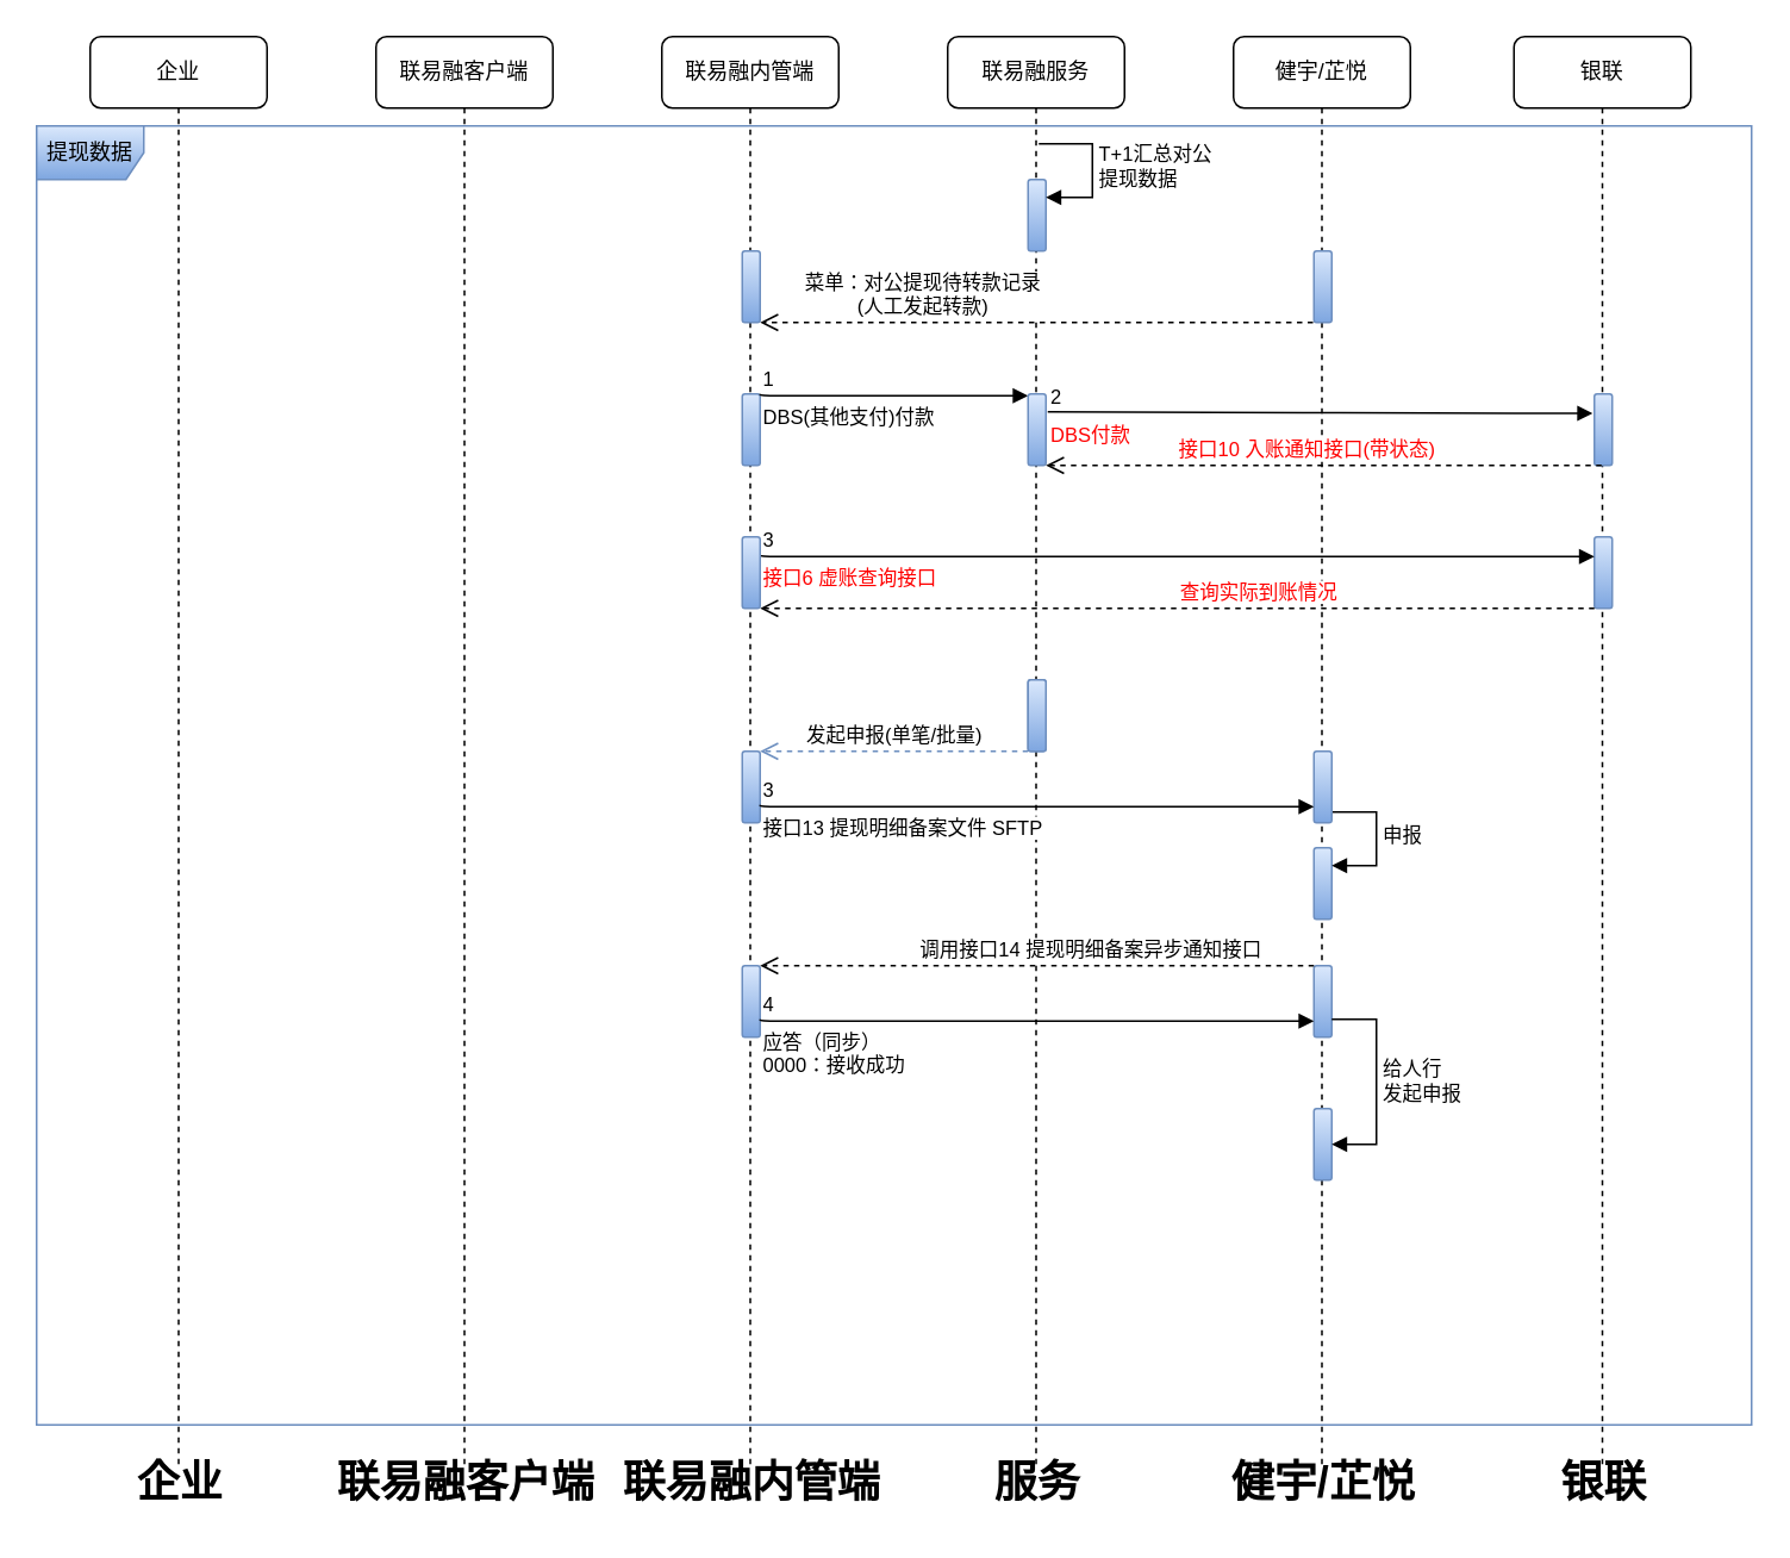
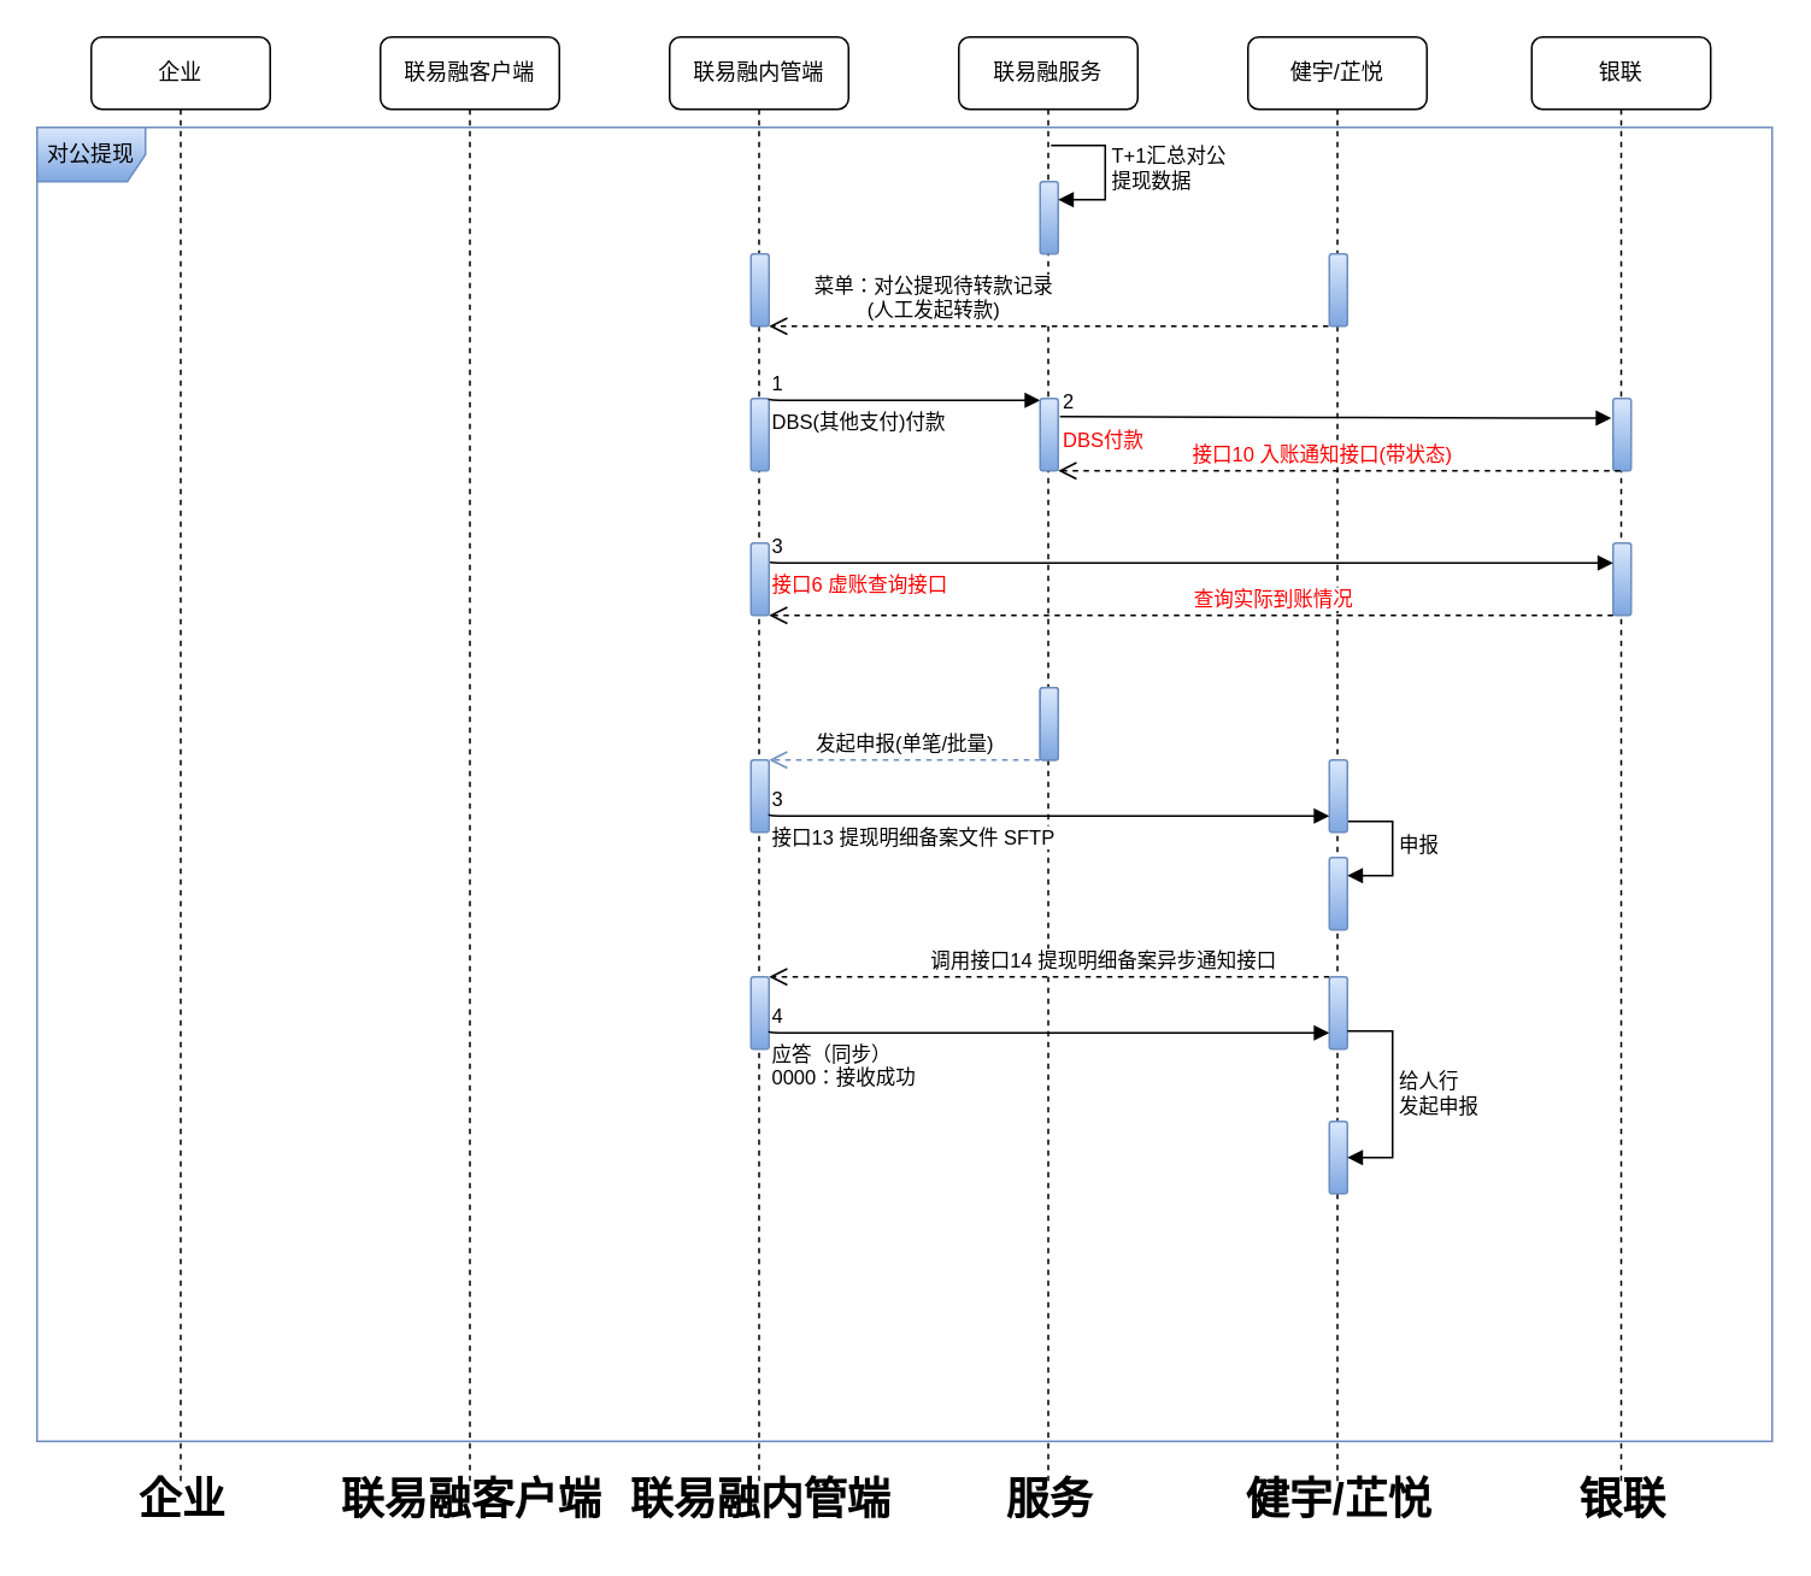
- <mxCell id="30" value="提现数据" style="shape=umlFrame;whiteSpace=wrap;html=1;pointerEvents=0;fillColor=#dae8fc;gradientColor=#7ea6e0;strokeColor=#6c8ebf;rounded=1;" vertex="1" parent="1"><mxGeometry y="70" width="960" height="727" as="geometry" x="20" /></mxCell>
+ <mxCell id="30" value="对公提现" style="shape=umlFrame;whiteSpace=wrap;html=1;pointerEvents=0;fillColor=#dae8fc;gradientColor=#7ea6e0;strokeColor=#6c8ebf;rounded=1;" vertex="1" parent="1"><mxGeometry y="70" width="960" height="727" as="geometry" x="20" /></mxCell>
